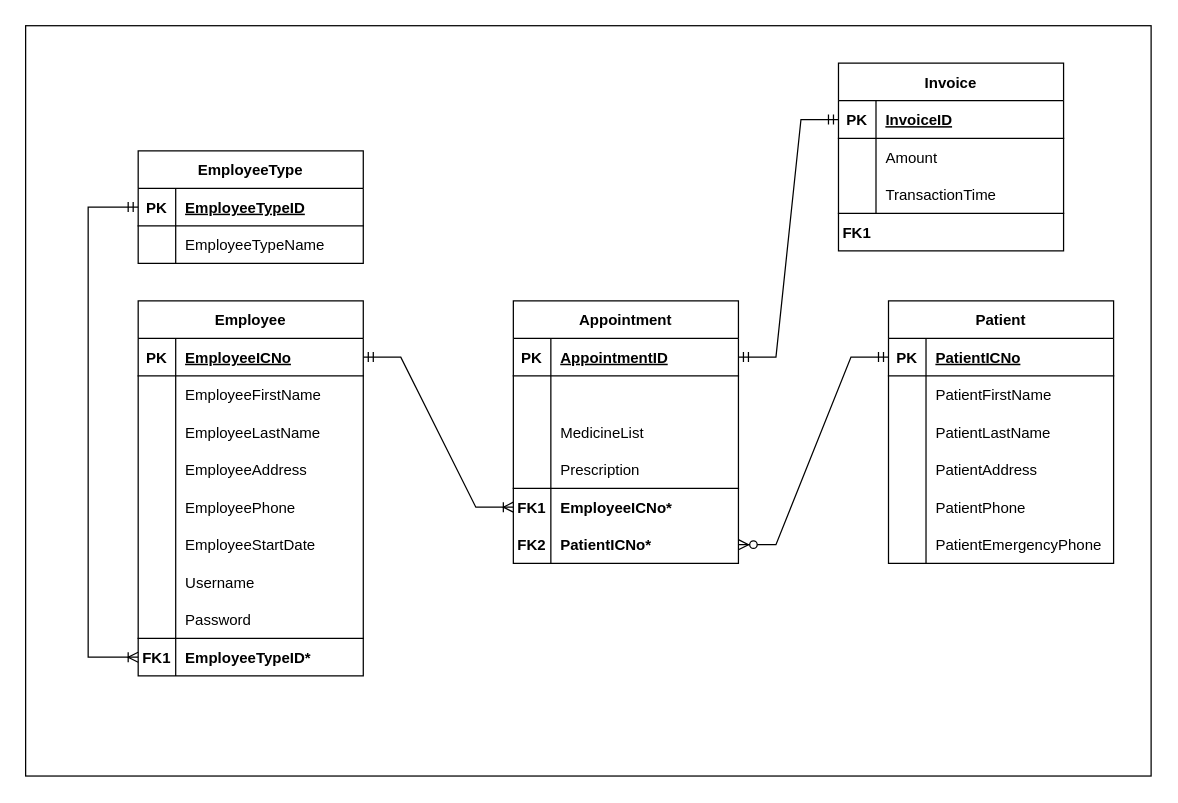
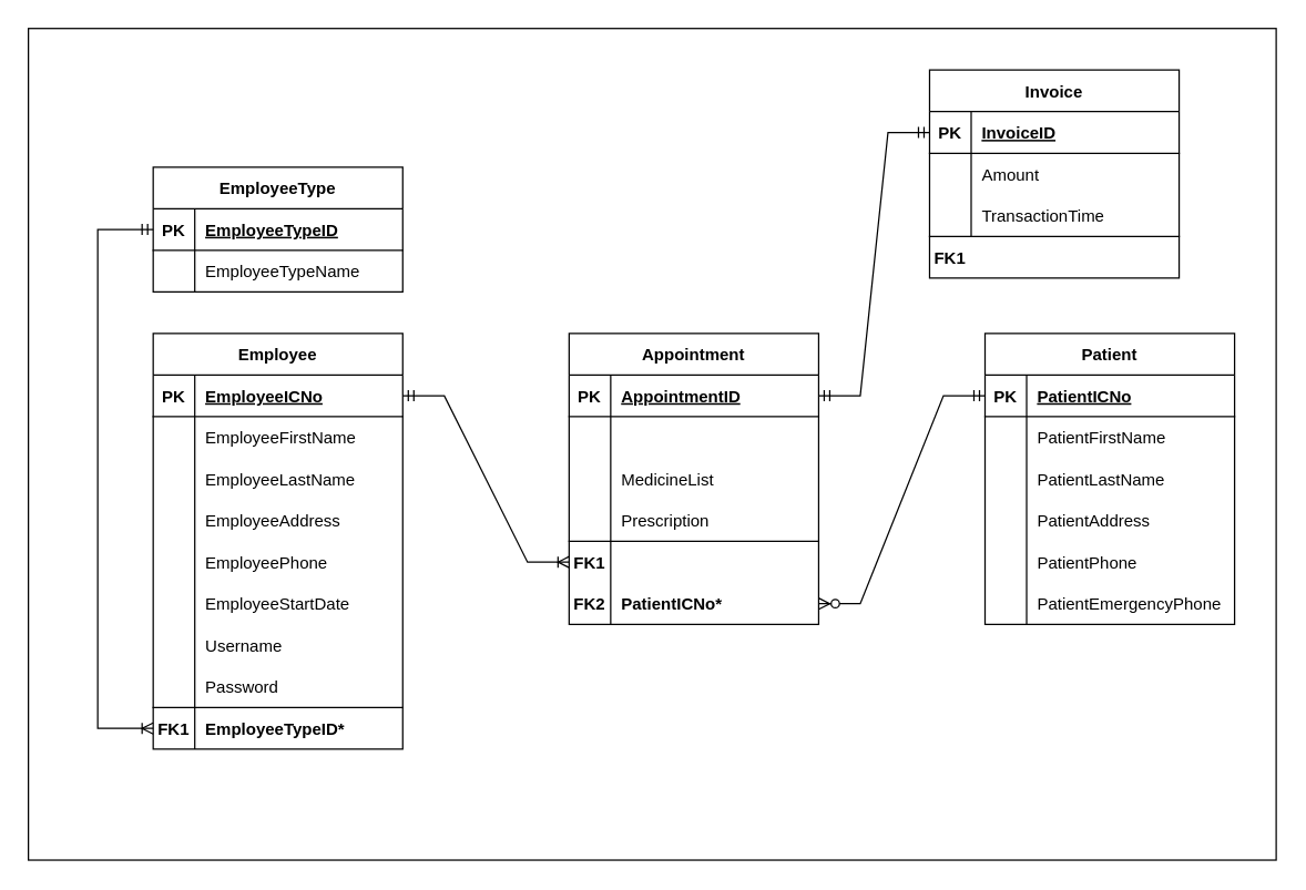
- <mxCell id="52" value="EmployeeICNo*" style="shape=partialRectangle;connectable=0;fillColor=none;top=0;left=0;bottom=0;right=0;align=left;spacingLeft=6;overflow=hidden;fontStyle=1" parent="50" vertex="1"><mxGeometry x="30" width="150" height="30" as="geometry"><mxRectangle width="150" height="30" as="alternateBounds" /></mxGeometry></mxCell>
